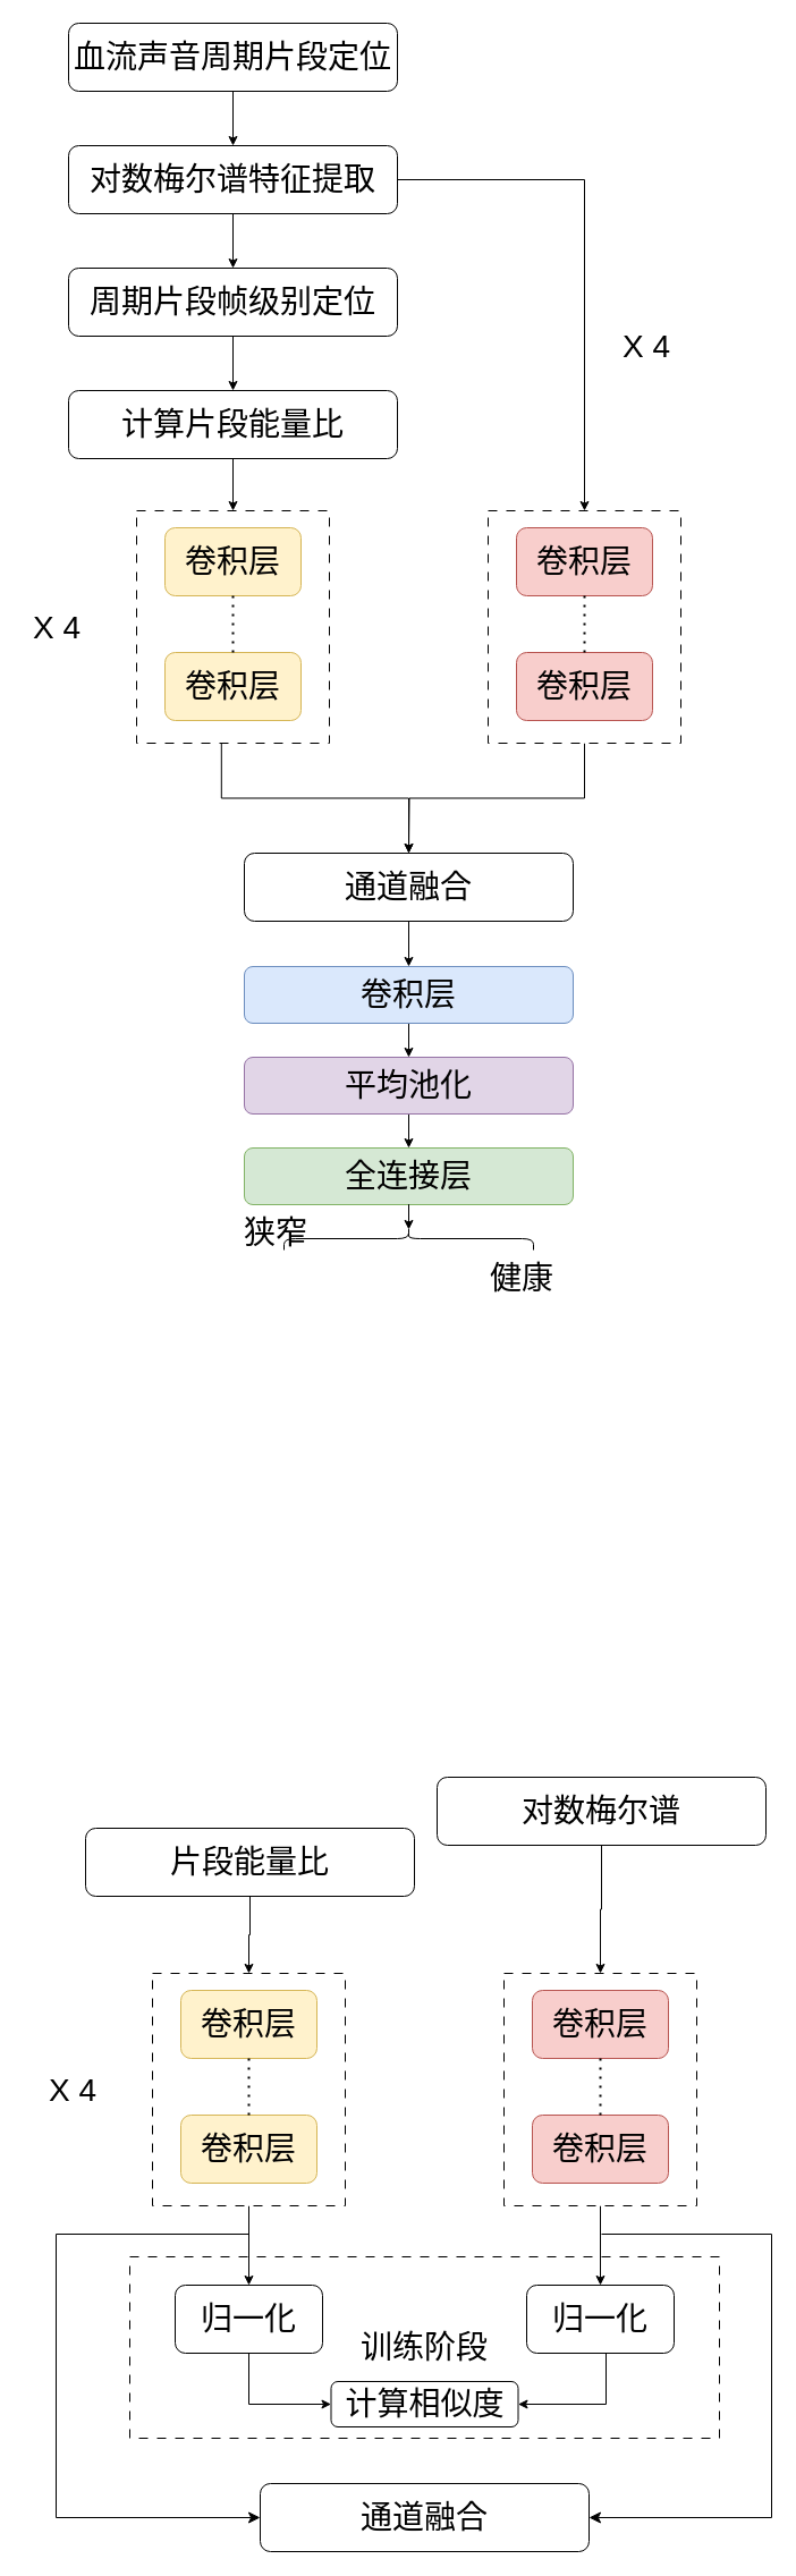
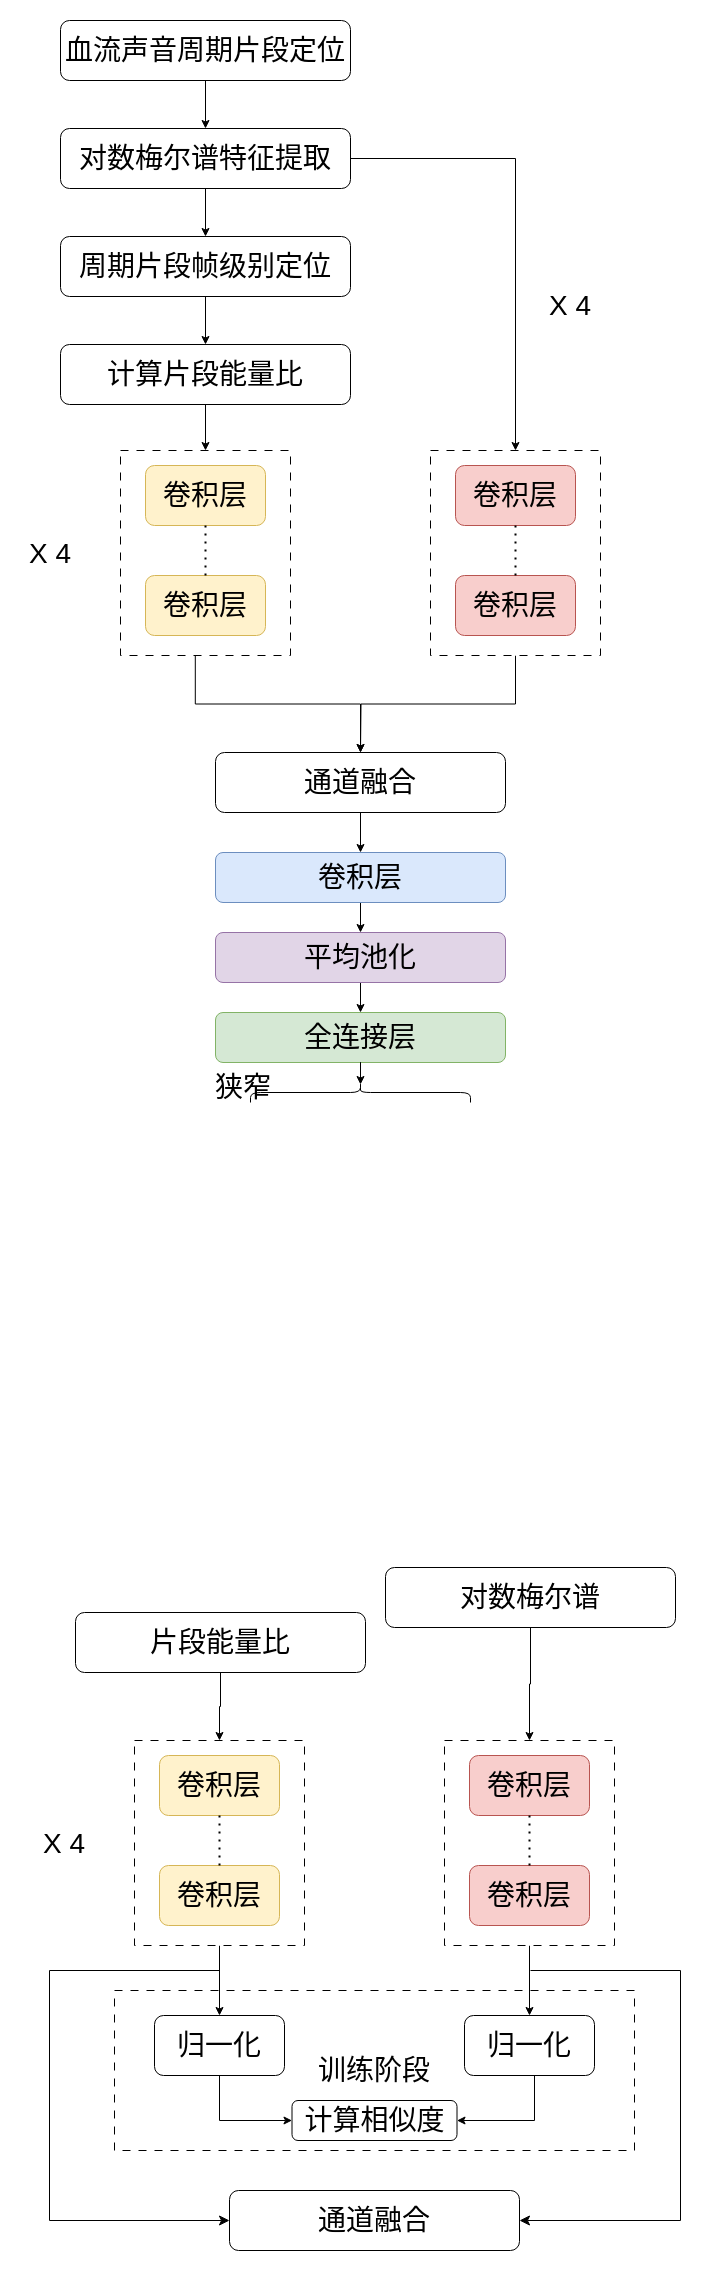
- <mxCell id="33" value="&lt;font style=&quot;font-size: 28px;&quot;&gt;健康&lt;/font&gt;" style="text;html=1;align=center;verticalAlign=middle;whiteSpace=wrap;rounded=0;" vertex="1" parent="1"><mxGeometry x="430" y="1112" width="60" height="30" as="geometry" /></mxCell>
